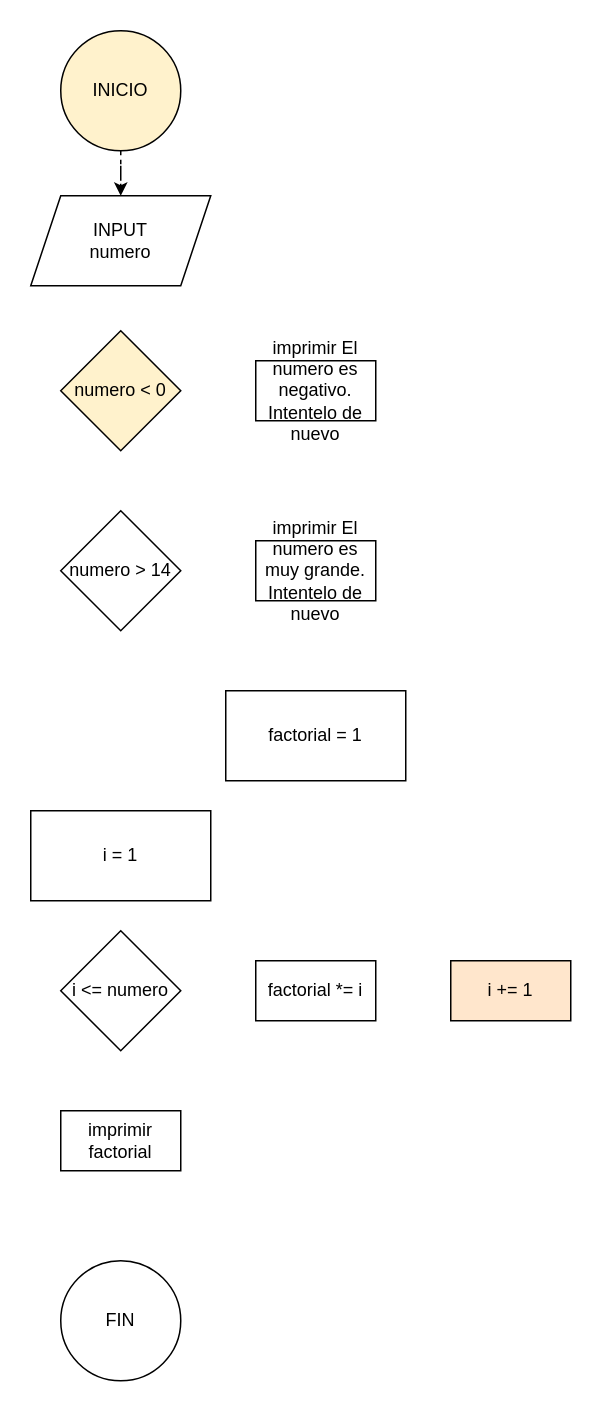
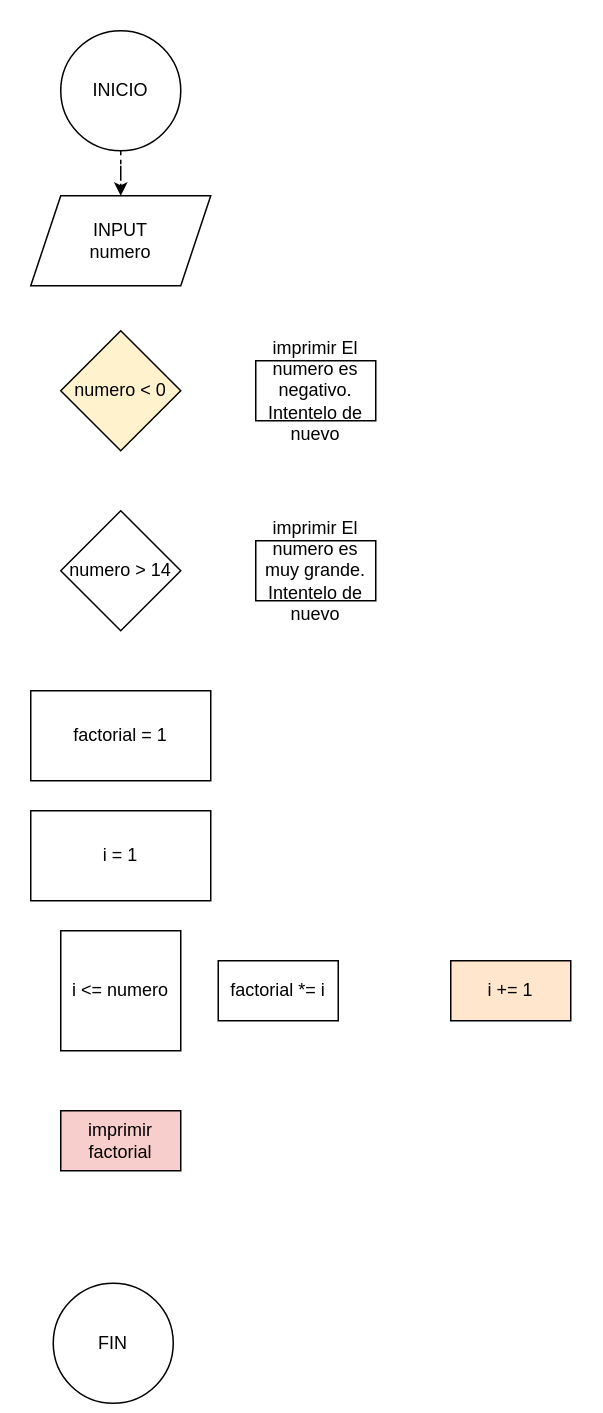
- <mxCell id="3" value="INICIO" style="ellipse;whiteSpace=wrap;html=1;fillColor=#fff2cc;" vertex="1" parent="1"><mxGeometry x="40" y="20" width="80" height="80" as="geometry" /></mxCell>
+ <mxCell id="3" value="INICIO" style="ellipse;whiteSpace=wrap;html=1;" vertex="1" parent="1"><mxGeometry x="40" y="20" width="80" height="80" as="geometry" /></mxCell>
- <mxCell id="9" value="factorial = 1" style="whiteSpace=wrap;html=1;" vertex="1" parent="1"><mxGeometry x="150" y="460" width="120" height="60" as="geometry" /></mxCell>
+ <mxCell id="9" value="factorial = 1" style="whiteSpace=wrap;html=1;" vertex="1" parent="1"><mxGeometry x="20" y="460" width="120" height="60" as="geometry" /></mxCell>
- <mxCell id="11" value="i &lt;= numero" style="rhombus;whiteSpace=wrap;html=1;" vertex="1" parent="1"><mxGeometry x="40" y="620" width="80" height="80" as="geometry" /></mxCell>
+ <mxCell id="11" value="i &lt;= numero" style="whiteSpace=wrap;html=1;rounded=0;" vertex="1" parent="1"><mxGeometry x="40" y="620" width="80" height="80" as="geometry" /></mxCell>
- <mxCell id="12" value="factorial *= i" style="whiteSpace=wrap;html=1;" vertex="1" parent="1"><mxGeometry x="170" y="640" width="80" height="40" as="geometry" /></mxCell>
+ <mxCell id="12" value="factorial *= i" style="whiteSpace=wrap;html=1;" vertex="1" parent="1"><mxGeometry x="145" y="640" width="80" height="40" as="geometry" /></mxCell>
- <mxCell id="14" value="imprimir factorial" style="whiteSpace=wrap;html=1;" vertex="1" parent="1"><mxGeometry x="40" y="740" width="80" height="40" as="geometry" /></mxCell>
+ <mxCell id="14" value="imprimir factorial" style="whiteSpace=wrap;html=1;fillColor=#f8cecc;" vertex="1" parent="1"><mxGeometry x="40" y="740" width="80" height="40" as="geometry" /></mxCell>
- <mxCell id="15" value="FIN" style="ellipse;whiteSpace=wrap;html=1;" vertex="1" parent="1"><mxGeometry x="40" y="840" width="80" height="80" as="geometry" /></mxCell>
+ <mxCell id="15" value="FIN" style="ellipse;whiteSpace=wrap;html=1;" vertex="1" parent="1"><mxGeometry x="35" y="855" width="80" height="80" as="geometry" /></mxCell>
